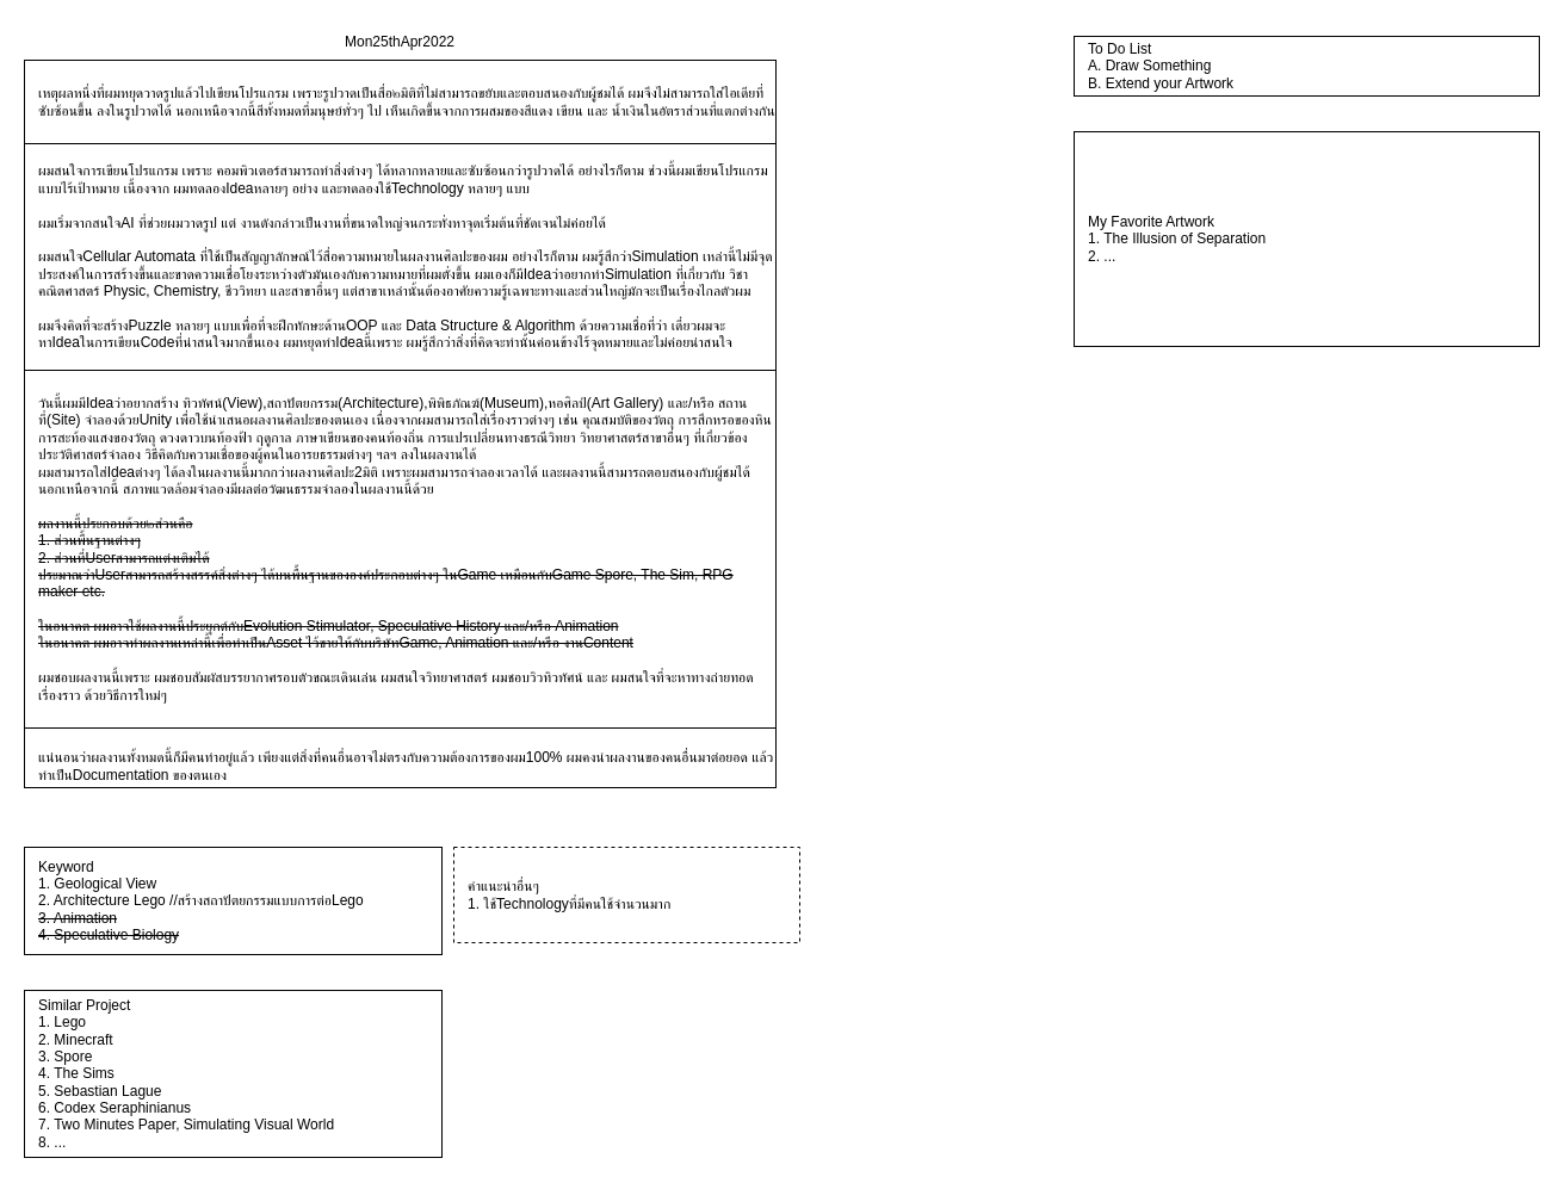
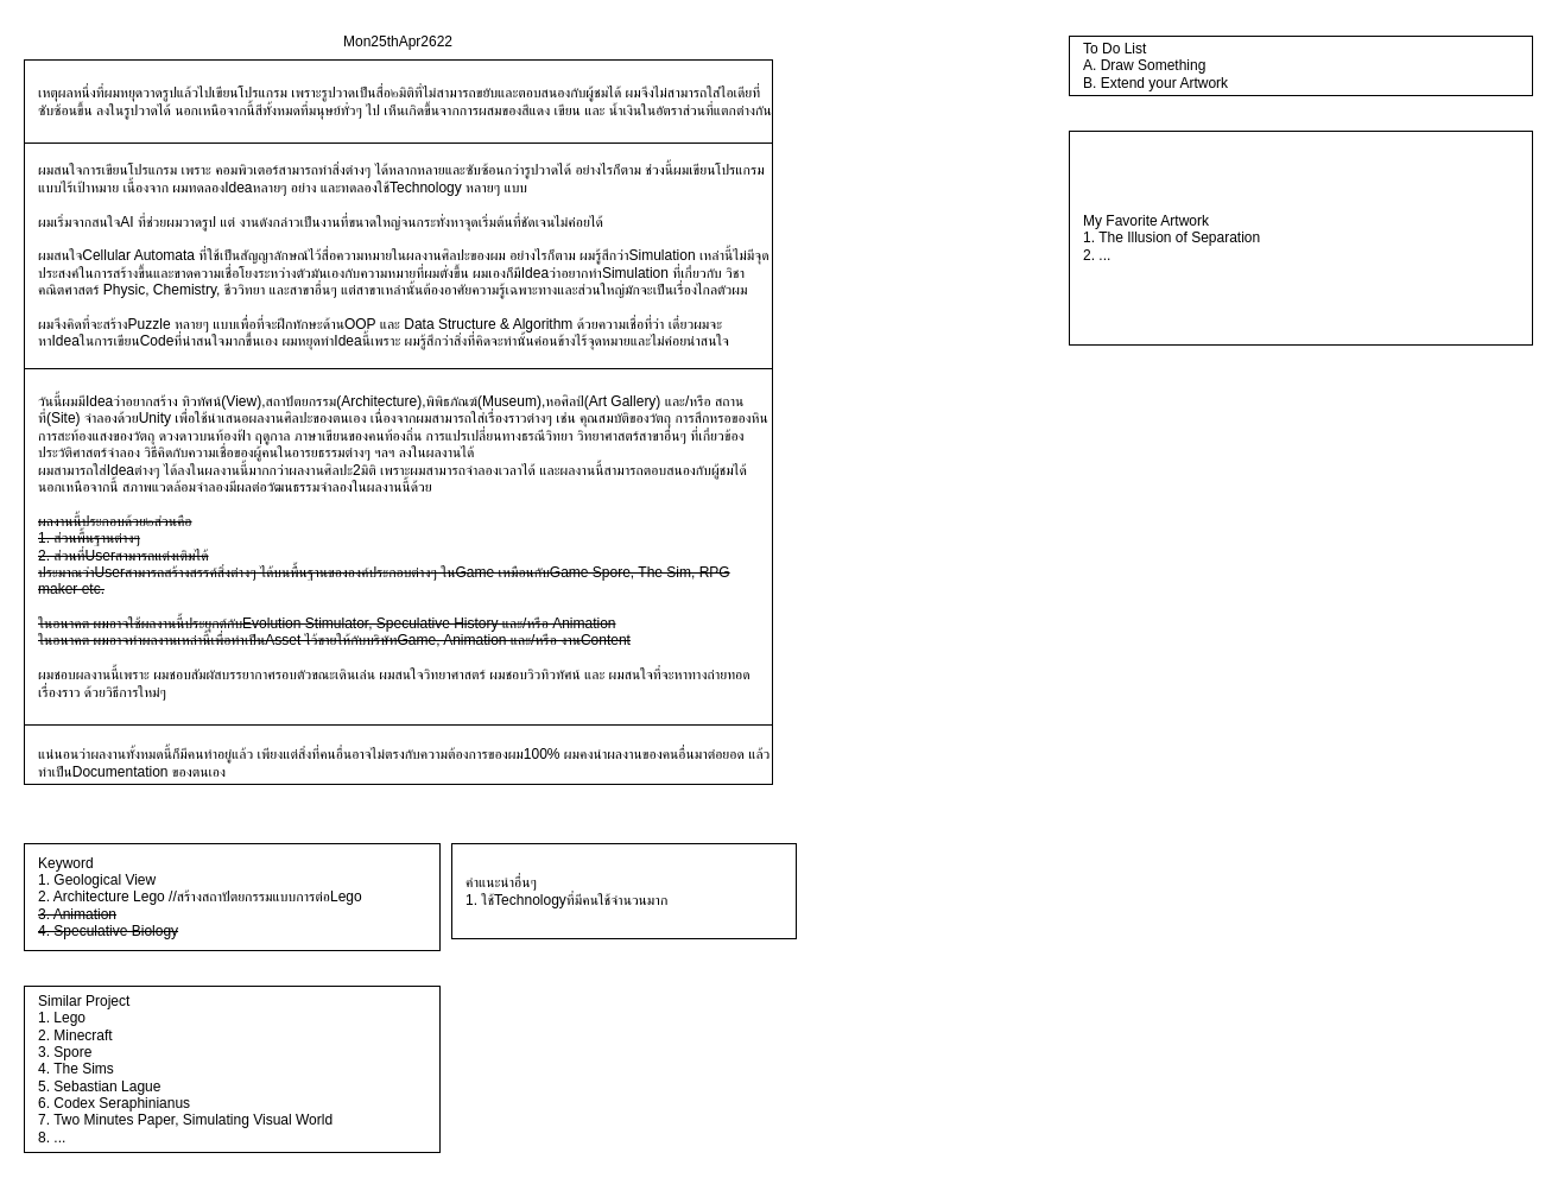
- <mxCell id="9" value="Mon25thApr2022" style="text;html=1;strokeColor=none;fillColor=none;align=center;verticalAlign=middle;whiteSpace=wrap;rounded=0;" vertex="1" parent="2"><mxGeometry x="285" width="60" height="30" as="geometry" /></mxCell>
+ <mxCell id="9" value="Mon25thApr2622" style="text;html=1;strokeColor=none;fillColor=none;align=center;verticalAlign=middle;whiteSpace=wrap;rounded=0;" vertex="1" parent="2"><mxGeometry x="285" width="60" height="30" as="geometry" /></mxCell>
- <mxCell id="10" value="คำแนะนำอื่นๆ&lt;br&gt;1. ใช้Technologyที่มีคนใช้จำนวนมาก" style="rounded=0;whiteSpace=wrap;html=1;align=left;spacingLeft=10;dashed=1;" vertex="1" parent="2"><mxGeometry x="360" y="690" width="290" height="80" as="geometry" /></mxCell>
+ <mxCell id="10" value="คำแนะนำอื่นๆ&lt;br&gt;1. ใช้Technologyที่มีคนใช้จำนวนมาก" style="rounded=0;whiteSpace=wrap;html=1;align=left;spacingLeft=10;" vertex="1" parent="2"><mxGeometry x="360" y="690" width="290" height="80" as="geometry" /></mxCell>
